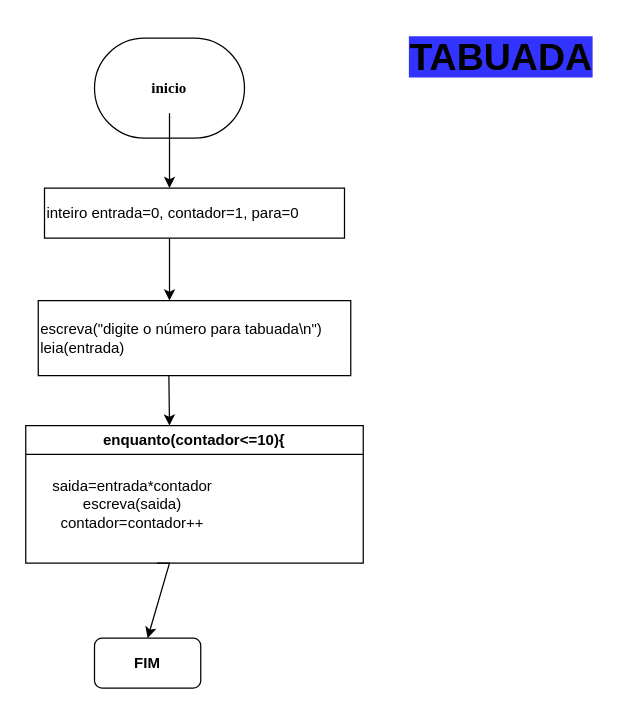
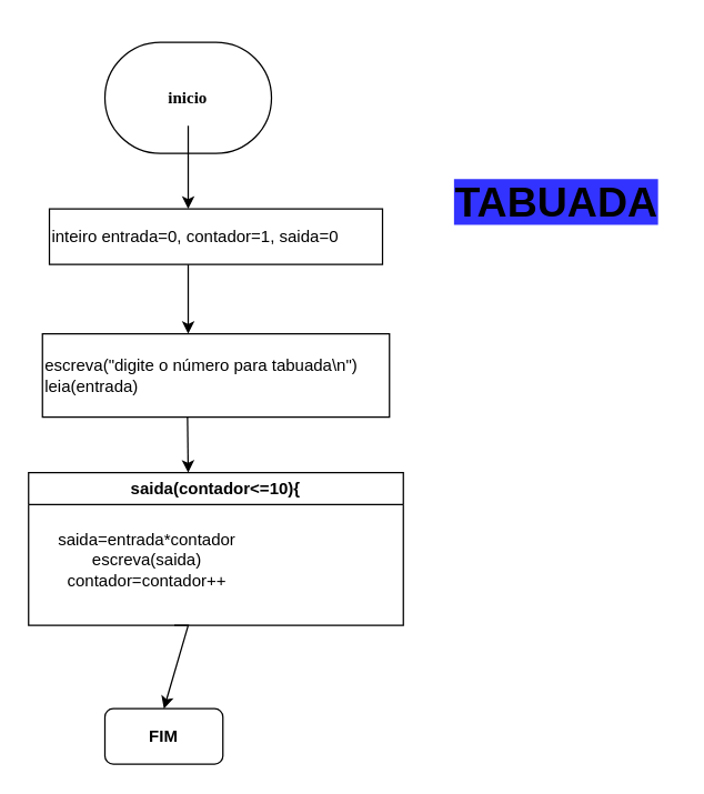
- <mxCell id="12" value="&lt;b&gt;&lt;font style=&quot;font-size: 30px; background-color: rgb(51, 51, 255);&quot;&gt;TABUADA&lt;/font&gt;&lt;/b&gt;" style="text;html=1;align=center;verticalAlign=middle;resizable=0;points=[];autosize=1;strokeColor=none;fillColor=none;" vertex="1" parent="1"><mxGeometry x="315" width="170" height="50" as="geometry" y="20" /></mxCell>
+ <mxCell id="12" value="&lt;b&gt;&lt;font style=&quot;font-size: 30px; background-color: rgb(51, 51, 255);&quot;&gt;TABUADA&lt;/font&gt;&lt;/b&gt;" style="text;html=1;align=center;verticalAlign=middle;resizable=0;points=[];autosize=1;strokeColor=none;fillColor=none;" vertex="1" parent="1"><mxGeometry x="315" y="120" width="170" height="50" as="geometry" /></mxCell>
- <mxCell id="4" value="inteiro entrada=0, contador=1, para=0" style="rounded=0;whiteSpace=wrap;html=1;align=left;" vertex="1" parent="1"><mxGeometry x="35" y="150" width="240" height="40" as="geometry" /></mxCell>
+ <mxCell id="4" value="inteiro entrada=0, contador=1, saida=0" style="rounded=0;whiteSpace=wrap;html=1;align=left;" vertex="1" parent="1"><mxGeometry x="35" y="150" width="240" height="40" as="geometry" /></mxCell>
- <mxCell id="8" value="enquanto(contador&amp;lt;=10){" style="swimlane;whiteSpace=wrap;html=1;" vertex="1" parent="1"><mxGeometry x="20" y="340" width="270" height="110" as="geometry" /></mxCell>
+ <mxCell id="8" value="saida(contador&amp;lt;=10){" style="swimlane;whiteSpace=wrap;html=1;" vertex="1" parent="1"><mxGeometry x="20" y="340" width="270" height="110" as="geometry" /></mxCell>
